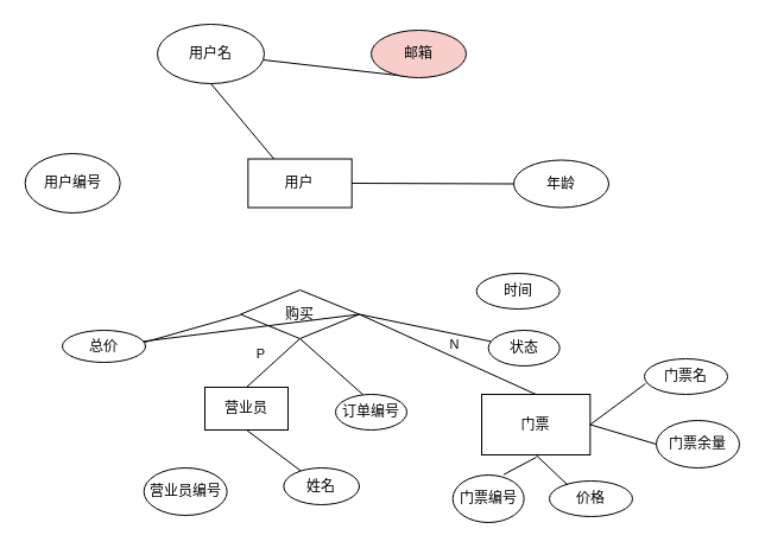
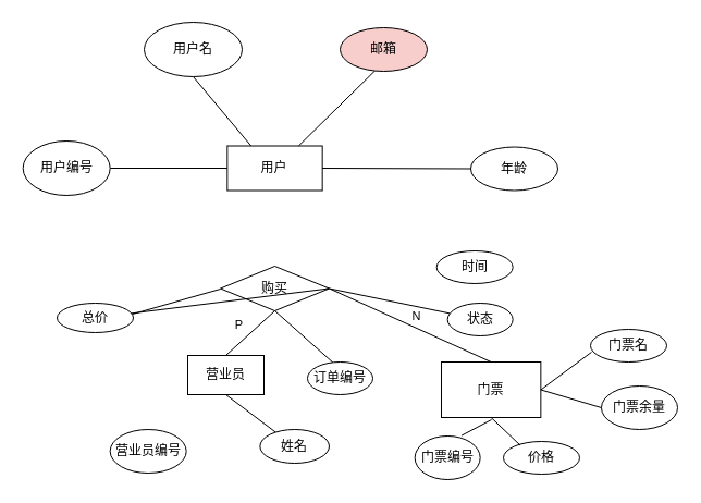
- <mxCell id="9" value="" style="endArrow=none;html=1;rounded=0;exitX=0.404;exitY=0.979;exitDx=0;exitDy=0;exitPerimeter=0;" parent="1" source="35" target="36" edge="1"><mxGeometry width="50" height="50" relative="1" as="geometry"><mxPoint x="340.67" y="74" as="sourcePoint" /><mxPoint x="298.67" y="184" as="targetPoint" /></mxGeometry></mxCell>
+ <mxCell id="9" value="" style="endArrow=none;html=1;rounded=0;exitX=0.404;exitY=0.979;exitDx=0;exitDy=0;entryX=0.75;entryY=0;entryDx=0;entryDy=0;exitPerimeter=0;" parent="1" source="35" target="5" edge="1"><mxGeometry width="50" height="50" relative="1" as="geometry"><mxPoint x="340.67" y="74" as="sourcePoint" /><mxPoint x="298.67" y="184" as="targetPoint" /></mxGeometry></mxCell>
+ <mxCell id="6" value="" style="endArrow=none;html=1;rounded=0;entryX=0;entryY=0.5;entryDx=0;entryDy=0;" parent="1" source="33" target="5" edge="1"><mxGeometry width="50" height="50" relative="1" as="geometry"><mxPoint x="104.67" y="154" as="sourcePoint" /><mxPoint x="214.67" y="184" as="targetPoint" /></mxGeometry></mxCell>
- <mxCell id="18" value="营业员编号" style="ellipse;whiteSpace=wrap;html=1;" vertex="1" parent="1"><mxGeometry x="120.67" y="394" width="70" height="40" as="geometry" /></mxCell>
+ <mxCell id="18" value="营业员编号" style="ellipse;whiteSpace=wrap;html=1;" vertex="1" parent="1"><mxGeometry x="100.67" y="394" width="70" height="40" as="geometry" /></mxCell>
